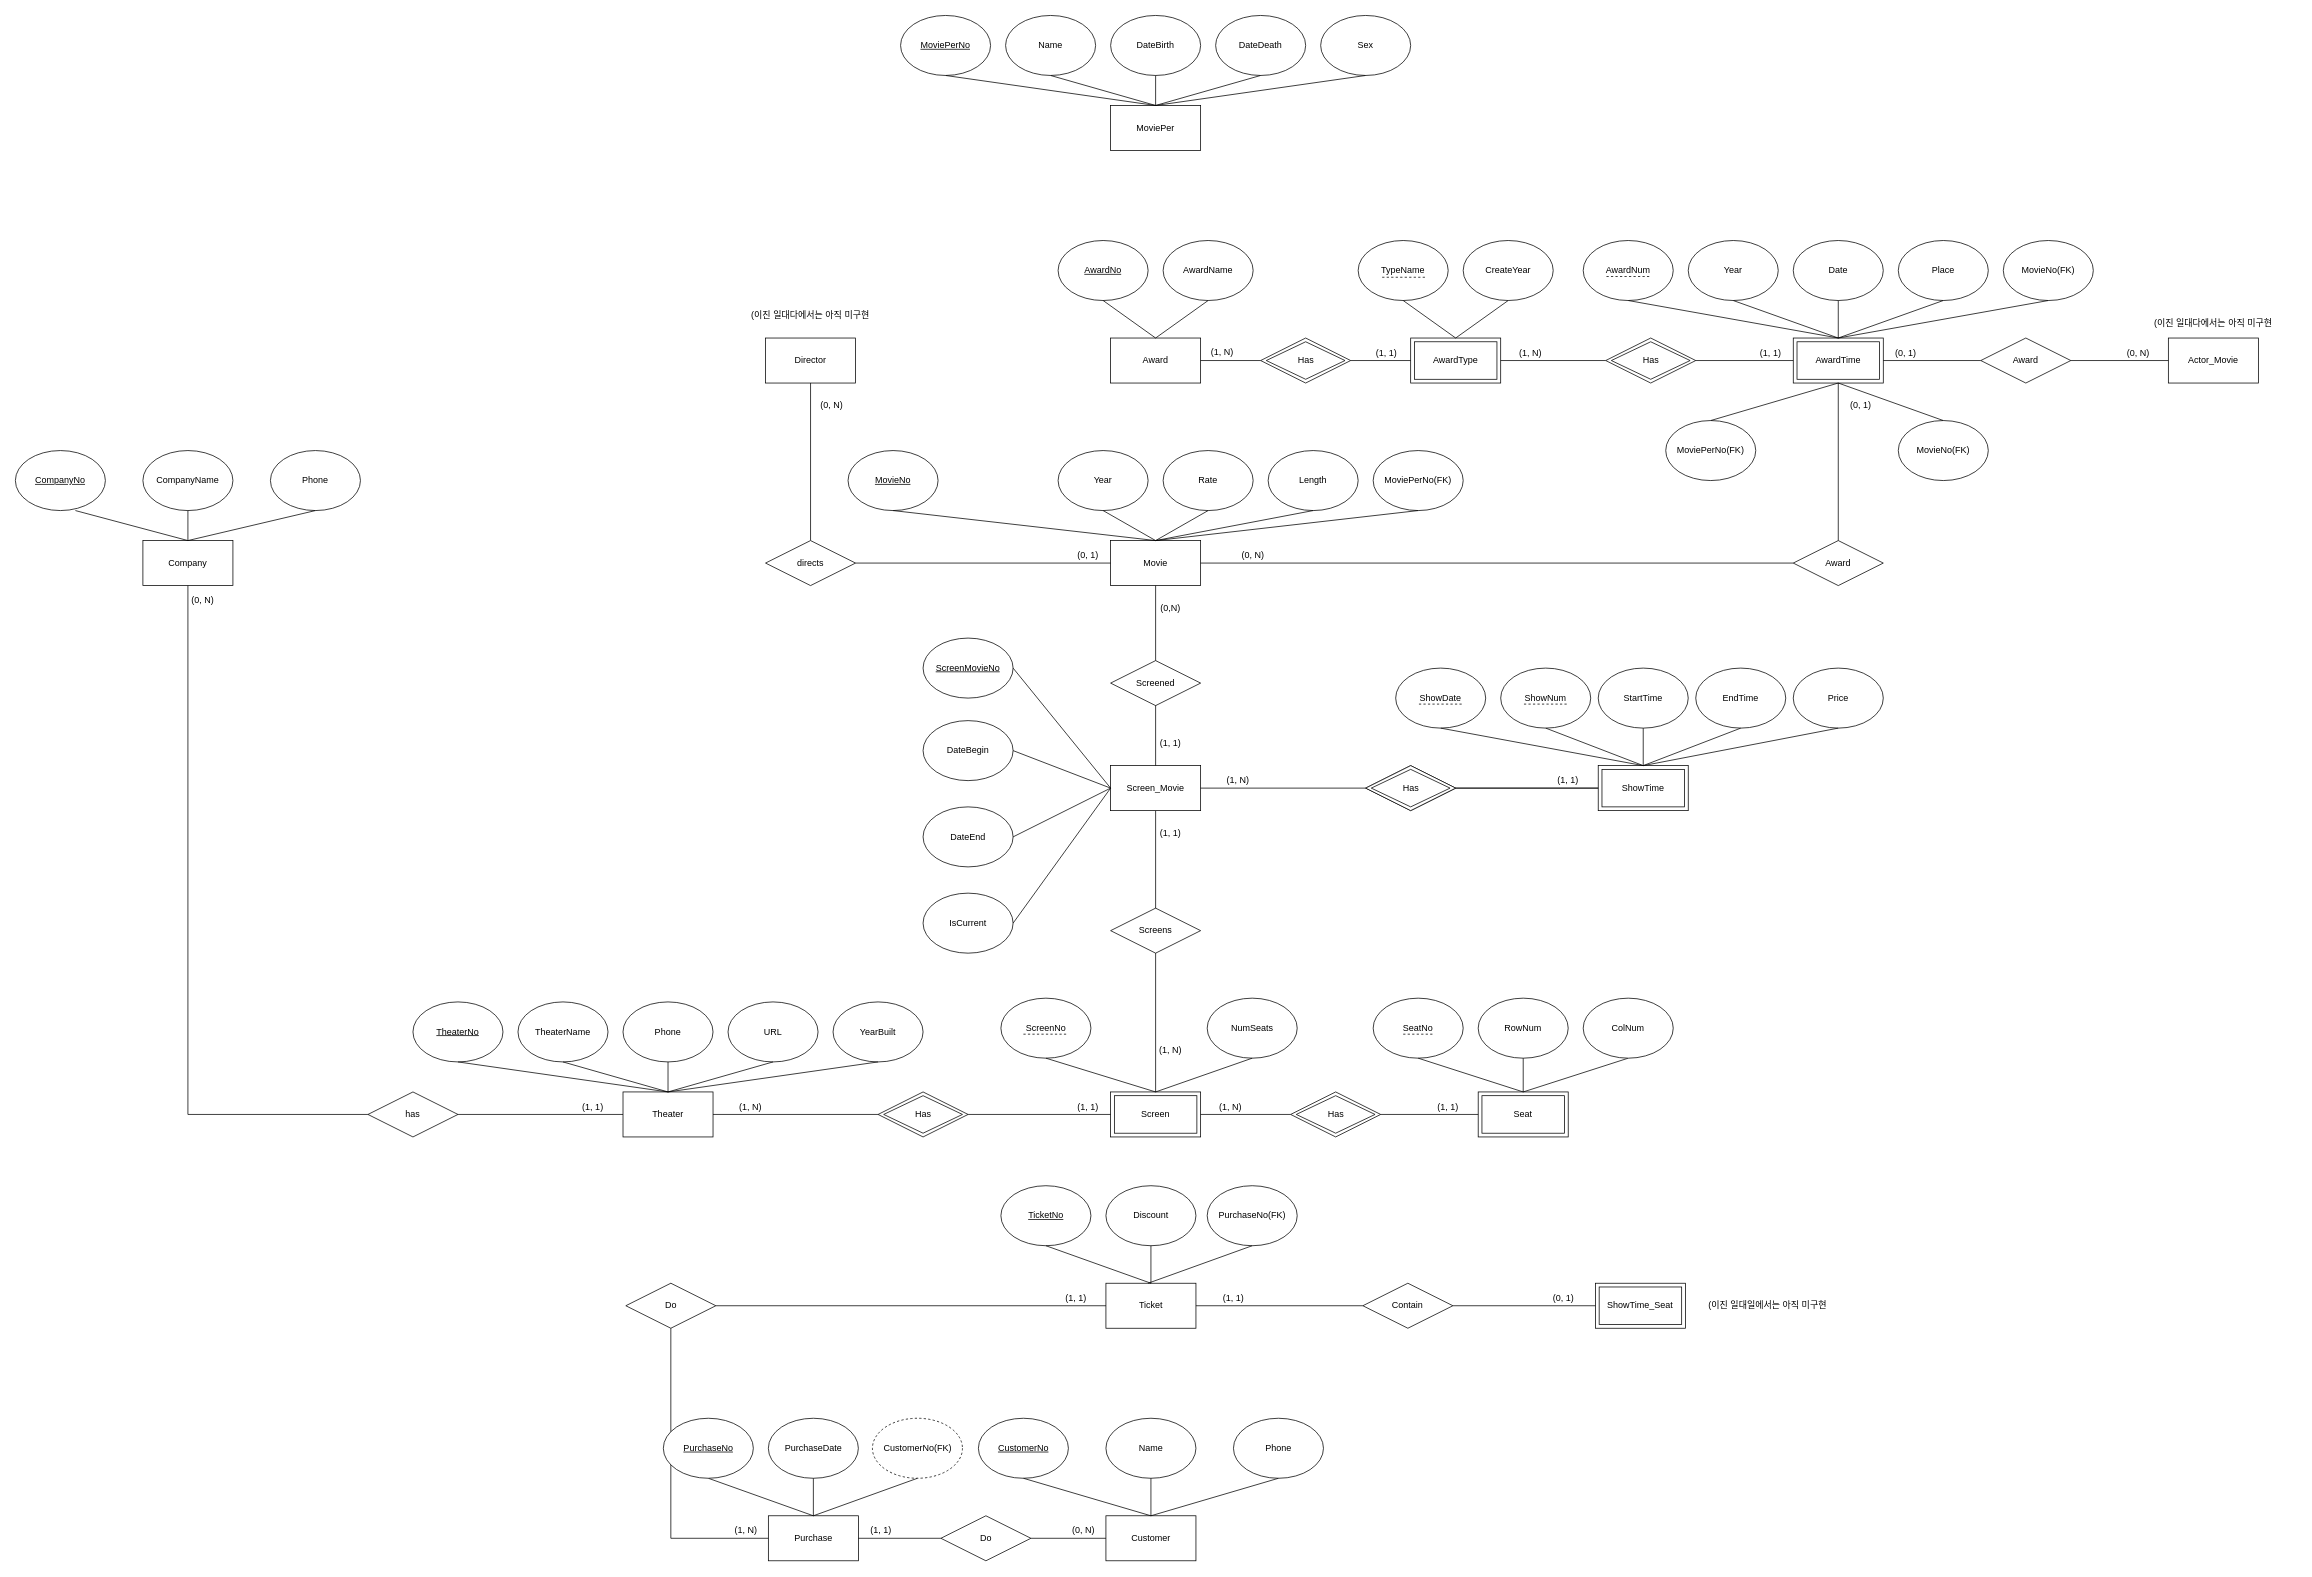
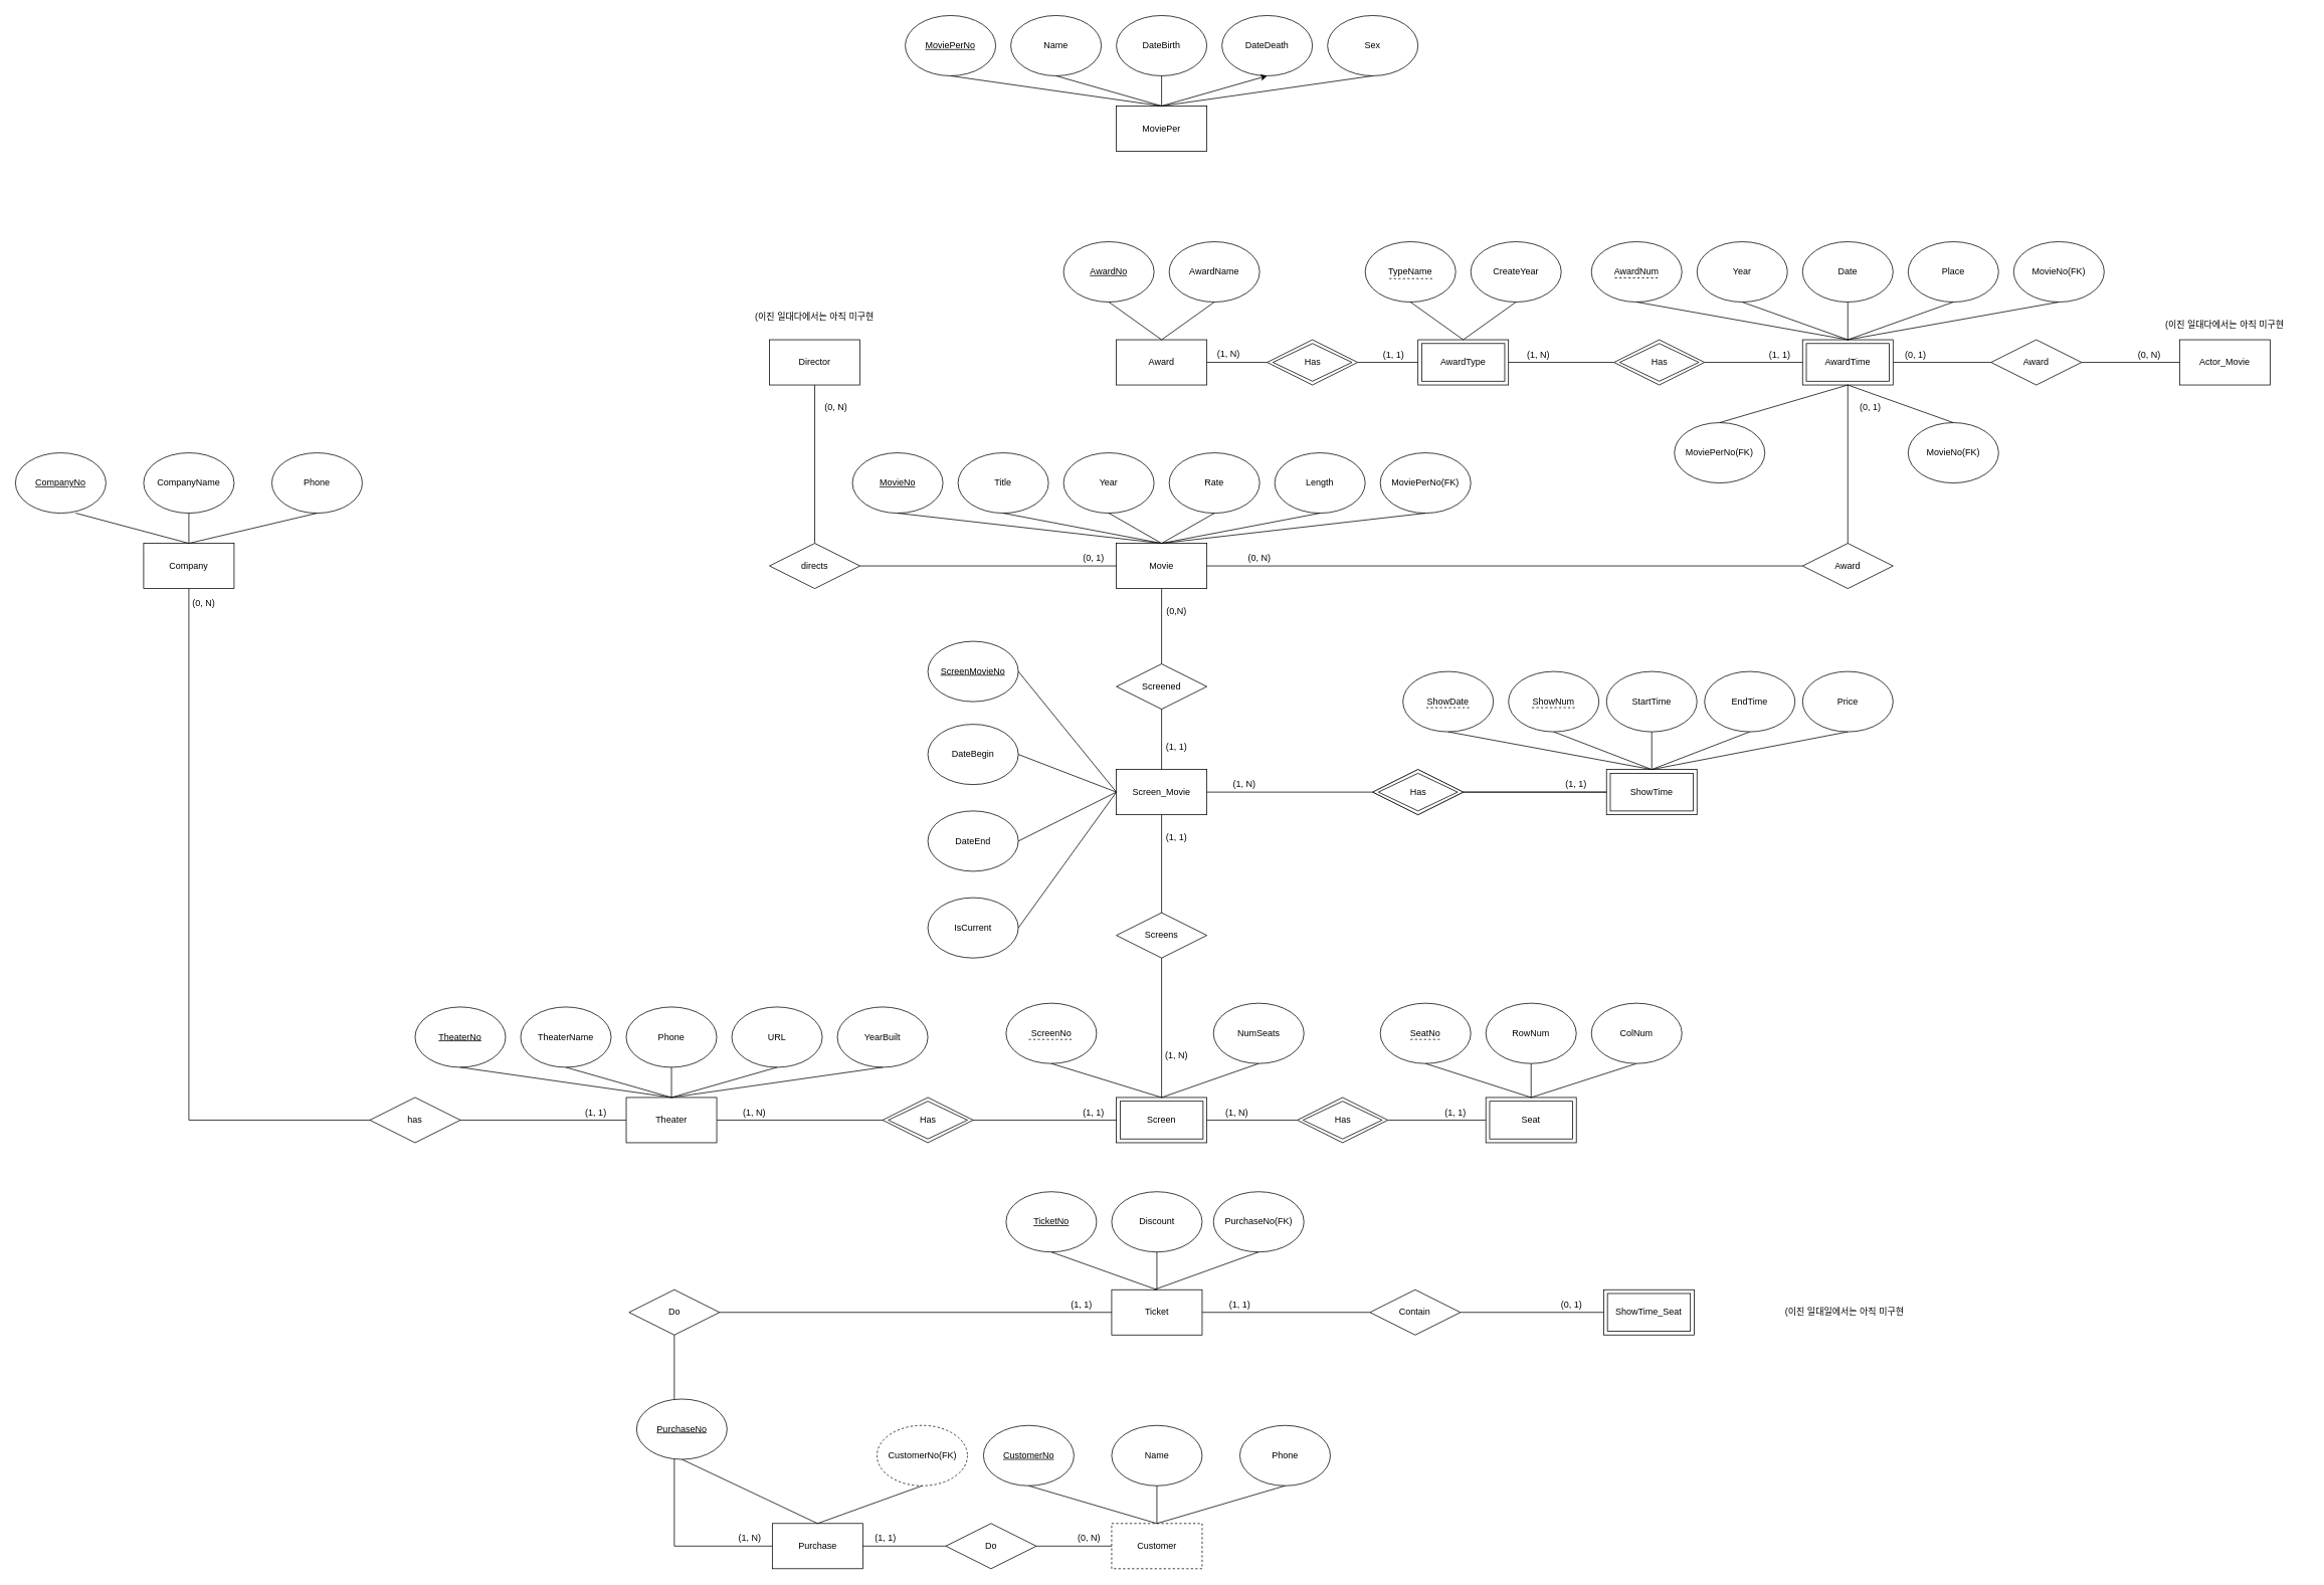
- <mxCell id="19" value="" style="endArrow=none;html=1;entryX=0.5;entryY=1;entryDx=0;entryDy=0;exitX=0.5;exitY=0;exitDx=0;exitDy=0;" edge="1" parent="1" source="13" target="18"><mxGeometry width="50" height="50" relative="1" as="geometry"><mxPoint x="1720" y="190" as="sourcePoint" /><mxPoint x="1770" y="140" as="targetPoint" /></mxGeometry></mxCell>
+ <mxCell id="19" value="" style="endArrow=classic;html=1;entryX=0.5;entryY=1;entryDx=0;entryDy=0;exitX=0.5;exitY=0;exitDx=0;exitDy=0;" edge="1" parent="1" source="13" target="18"><mxGeometry width="50" height="50" relative="1" as="geometry"><mxPoint x="1720" y="190" as="sourcePoint" /><mxPoint x="1770" y="140" as="targetPoint" /></mxGeometry></mxCell>
+ <mxCell id="37" value="Title" style="ellipse;whiteSpace=wrap;html=1;" vertex="1" parent="1"><mxGeometry x="1270" y="600" width="120" height="80" as="geometry" /></mxCell>
+ <mxCell id="39" value="" style="endArrow=none;html=1;entryX=0.5;entryY=1;entryDx=0;entryDy=0;exitX=0.5;exitY=0;exitDx=0;exitDy=0;" edge="1" parent="1" source="29" target="37"><mxGeometry width="50" height="50" relative="1" as="geometry"><mxPoint x="1480" y="720" as="sourcePoint" /><mxPoint x="1710" y="580" as="targetPoint" /></mxGeometry></mxCell>
- <mxCell id="160" value="(이진 일대일에서는 아직 미구현" style="text;html=1;strokeColor=none;fillColor=none;align=center;verticalAlign=middle;whiteSpace=wrap;rounded=0;shadow=0;glass=0;sketch=0;" vertex="1" parent="1"><mxGeometry x="2246.25" y="1730" width="220" height="20" as="geometry" /></mxCell>
+ <mxCell id="160" value="(이진 일대일에서는 아직 미구현" style="text;html=1;strokeColor=none;fillColor=none;align=center;verticalAlign=middle;whiteSpace=wrap;rounded=0;shadow=0;glass=0;sketch=0;" vertex="1" parent="1"><mxGeometry x="2336.25" y="1730" width="220" height="20" as="geometry" /></mxCell>
- <mxCell id="193" value="PurchaseNo" style="ellipse;whiteSpace=wrap;html=1;fontStyle=4" vertex="1" parent="1"><mxGeometry x="883.75" y="1890" width="120" height="80" as="geometry" /></mxCell>
+ <mxCell id="193" value="PurchaseNo" style="ellipse;whiteSpace=wrap;html=1;fontStyle=4" vertex="1" parent="1"><mxGeometry x="843.75" y="1855" width="120" height="80" as="geometry" /></mxCell>
- <mxCell id="72" value="PurchaseDate" style="ellipse;whiteSpace=wrap;html=1;" vertex="1" parent="1"><mxGeometry x="1023.75" y="1890" width="120" height="80" as="geometry" /></mxCell>
- <mxCell id="73" value="" style="endArrow=none;html=1;entryX=0.5;entryY=1;entryDx=0;entryDy=0;exitX=0.5;exitY=0;exitDx=0;exitDy=0;" edge="1" parent="1" source="70" target="72"><mxGeometry width="50" height="50" relative="1" as="geometry"><mxPoint x="1293.75" y="2010" as="sourcePoint" /><mxPoint x="1523.75" y="1870" as="targetPoint" /></mxGeometry></mxCell>
- <mxCell id="74" value="Customer" style="rounded=0;whiteSpace=wrap;html=1;" vertex="1" parent="1"><mxGeometry x="1473.75" y="2020" width="120" height="60" as="geometry" /></mxCell>
+ <mxCell id="74" value="Customer" style="rounded=0;whiteSpace=wrap;html=1;dashed=1;" vertex="1" parent="1"><mxGeometry x="1473.75" y="2020" width="120" height="60" as="geometry" /></mxCell>
